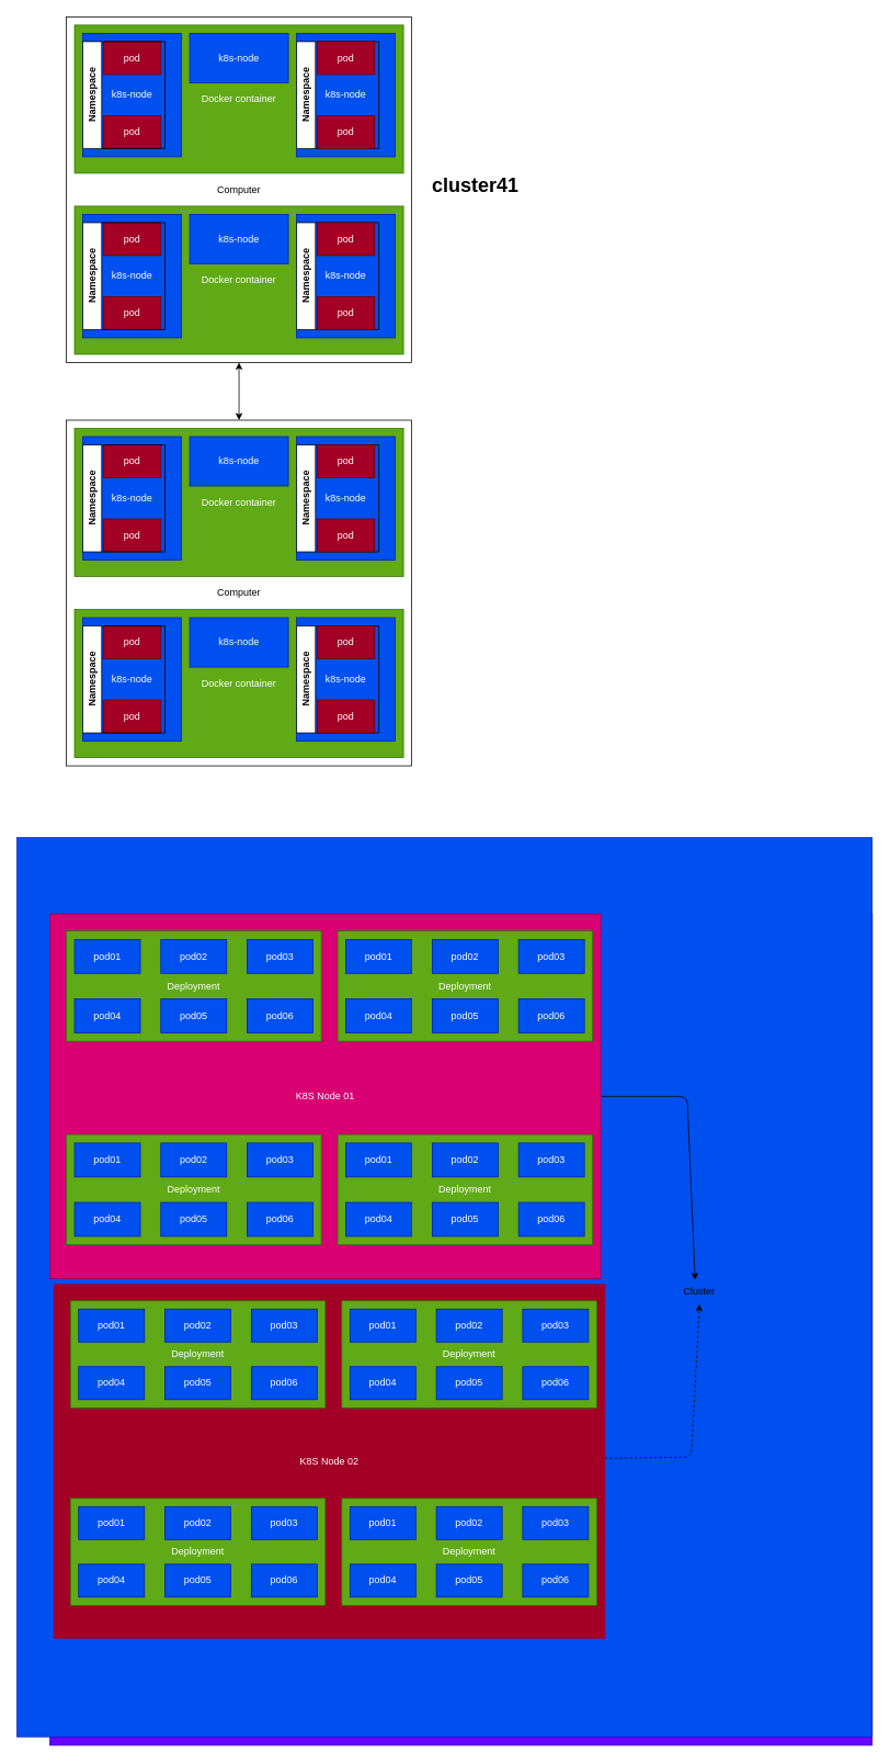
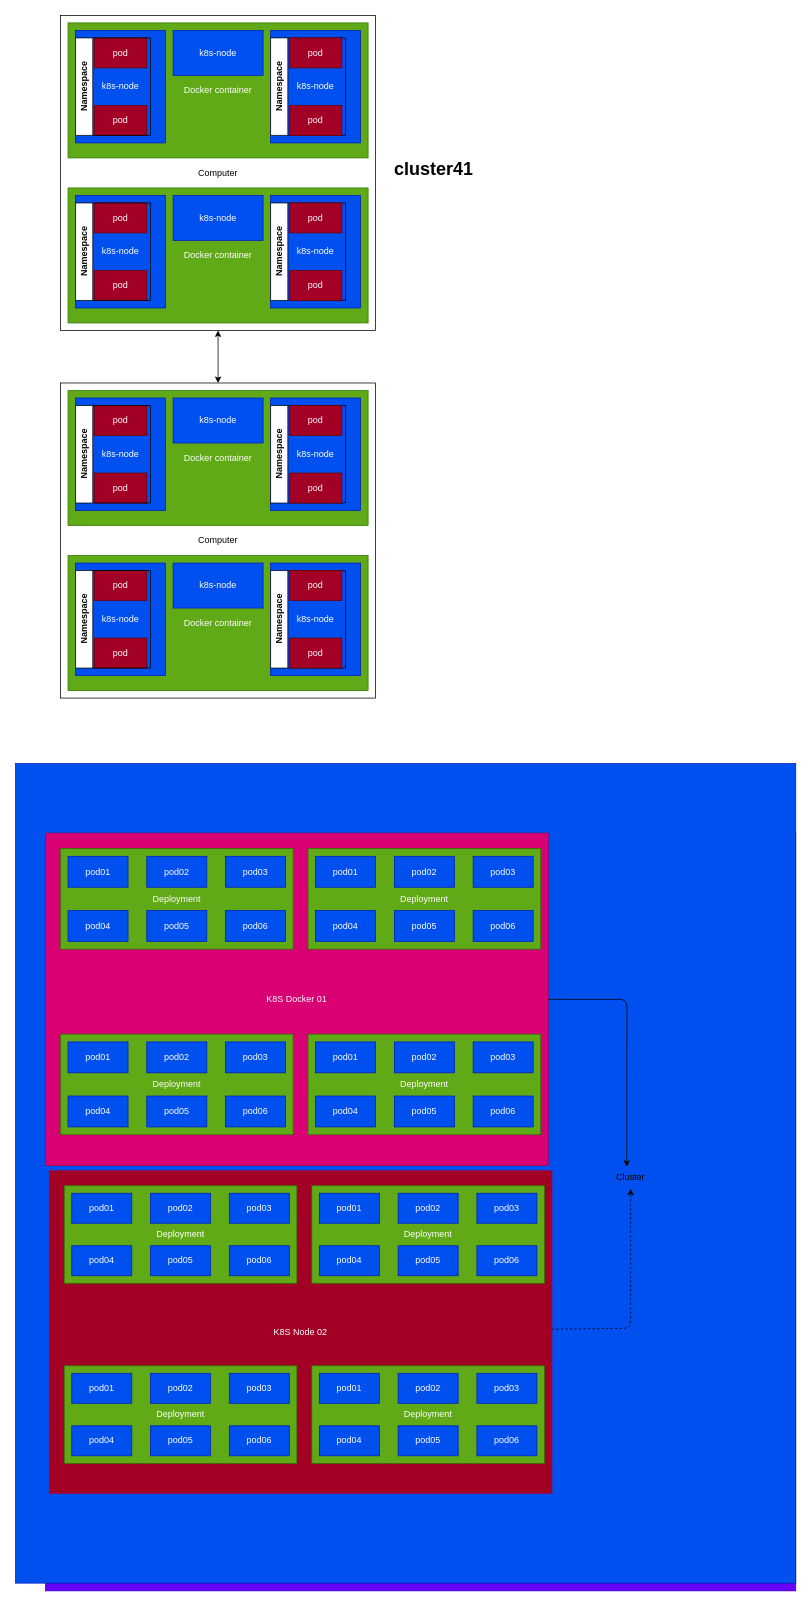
- <mxCell id="55" value="K8S Node 01" style="rounded=0;whiteSpace=wrap;html=1;fillColor=#d80073;fontColor=#ffffff;strokeColor=#A50040;" parent="52" vertex="1"><mxGeometry width="670" height="443.163" as="geometry" /></mxCell>
+ <mxCell id="55" value="K8S Docker 01" style="rounded=0;whiteSpace=wrap;html=1;fillColor=#d80073;fontColor=#ffffff;strokeColor=#A50040;" parent="52" vertex="1"><mxGeometry width="670" height="443.163" as="geometry" /></mxCell>
- <mxCell id="88" value="Cluster" style="text;html=1;strokeColor=none;fillColor=none;align=center;verticalAlign=middle;whiteSpace=wrap;rounded=0;" parent="52" vertex="1"><mxGeometry x="760" y="443.163" width="60" height="30.918" as="geometry" /></mxCell>
+ <mxCell id="88" value="Cluster" style="text;html=1;strokeColor=none;fillColor=none;align=center;verticalAlign=middle;whiteSpace=wrap;rounded=0;" parent="52" vertex="1"><mxGeometry x="750" y="443.163" width="60" height="30.918" as="geometry" /></mxCell>
